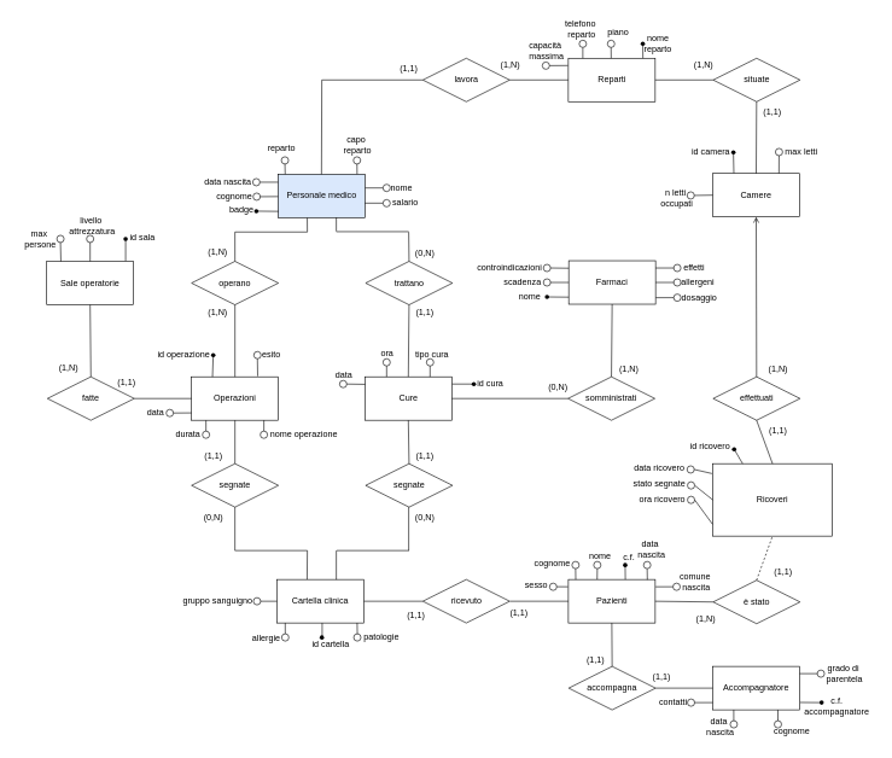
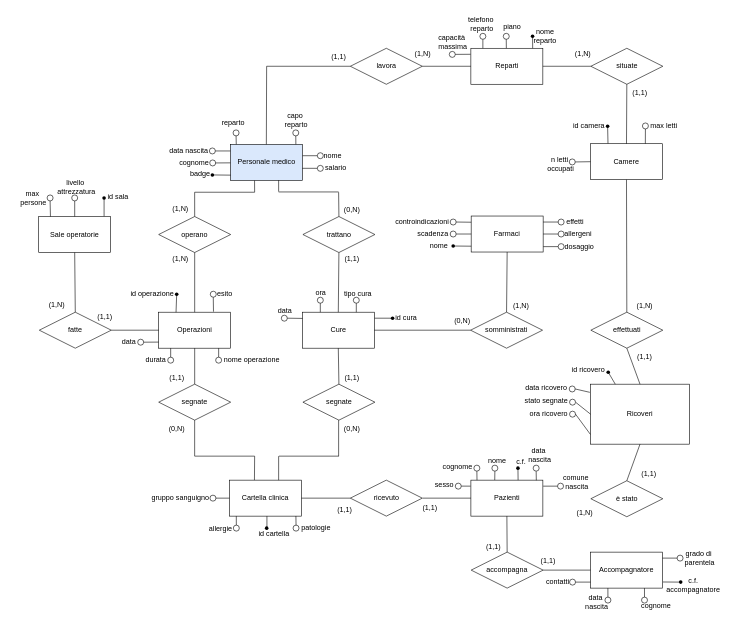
- <mxCell id="181" value="" style="endArrow=open;html=1;rounded=0;entryX=0.5;entryY=1;entryDx=0;entryDy=0;exitX=0.5;exitY=0;exitDx=0;exitDy=0;" parent="1" source="89" target="5" edge="1"><mxGeometry width="50" height="50" relative="1" as="geometry"><mxPoint x="1044" y="490" as="sourcePoint" /><mxPoint x="1024" y="460" as="targetPoint" /></mxGeometry></mxCell>
+ <mxCell id="181" value="" style="endArrow=none;html=1;rounded=0;entryX=0.5;entryY=1;entryDx=0;entryDy=0;exitX=0.5;exitY=0;exitDx=0;exitDy=0;" parent="1" source="89" target="5" edge="1"><mxGeometry width="50" height="50" relative="1" as="geometry"><mxPoint x="1044" y="490" as="sourcePoint" /><mxPoint x="1024" y="460" as="targetPoint" /></mxGeometry></mxCell>
- <mxCell id="182" value="" style="endArrow=none;html=1;rounded=0;entryX=0.5;entryY=1;entryDx=0;entryDy=0;exitX=0.5;exitY=0;exitDx=0;exitDy=0;dashed=1;" parent="1" source="148" target="80" edge="1"><mxGeometry width="50" height="50" relative="1" as="geometry"><mxPoint x="1054" y="810" as="sourcePoint" /><mxPoint x="1104" y="760" as="targetPoint" /></mxGeometry></mxCell>
+ <mxCell id="182" value="" style="endArrow=none;html=1;rounded=0;entryX=0.5;entryY=1;entryDx=0;entryDy=0;exitX=0.5;exitY=0;exitDx=0;exitDy=0;" parent="1" source="148" target="80" edge="1"><mxGeometry width="50" height="50" relative="1" as="geometry"><mxPoint x="1054" y="810" as="sourcePoint" /><mxPoint x="1104" y="760" as="targetPoint" /></mxGeometry></mxCell>
- <mxCell id="157" value="" style="endArrow=none;html=1;rounded=0;exitX=1;exitY=0.5;exitDx=0;exitDy=0;entryX=0;entryY=0.5;entryDx=0;entryDy=0;" parent="1" source="3" target="148" edge="1"><mxGeometry width="50" height="50" relative="1" as="geometry"><mxPoint x="974" y="820" as="sourcePoint" /><mxPoint x="1024" y="770" as="targetPoint" /></mxGeometry></mxCell>
